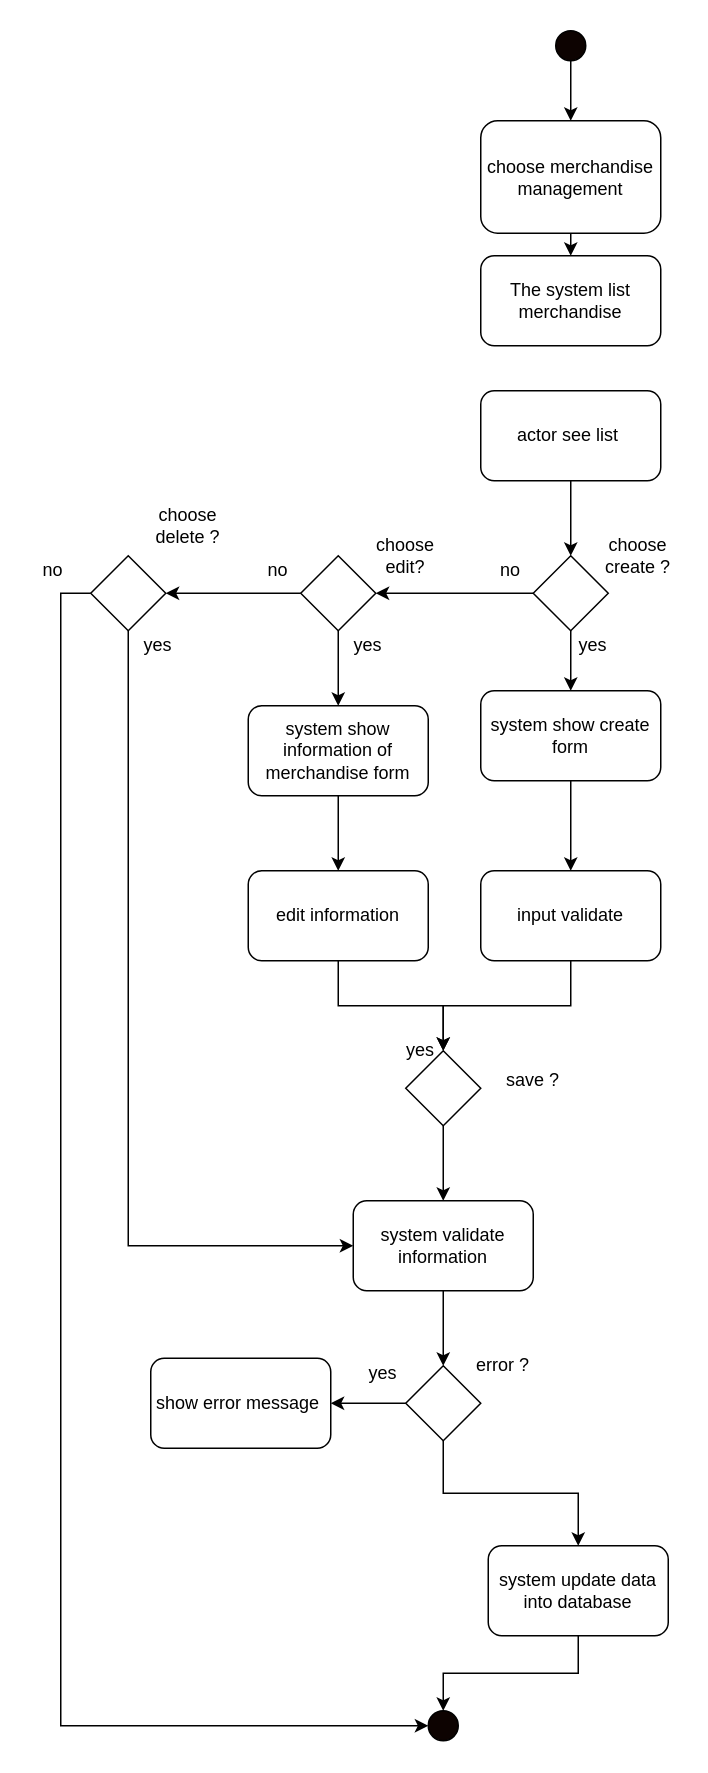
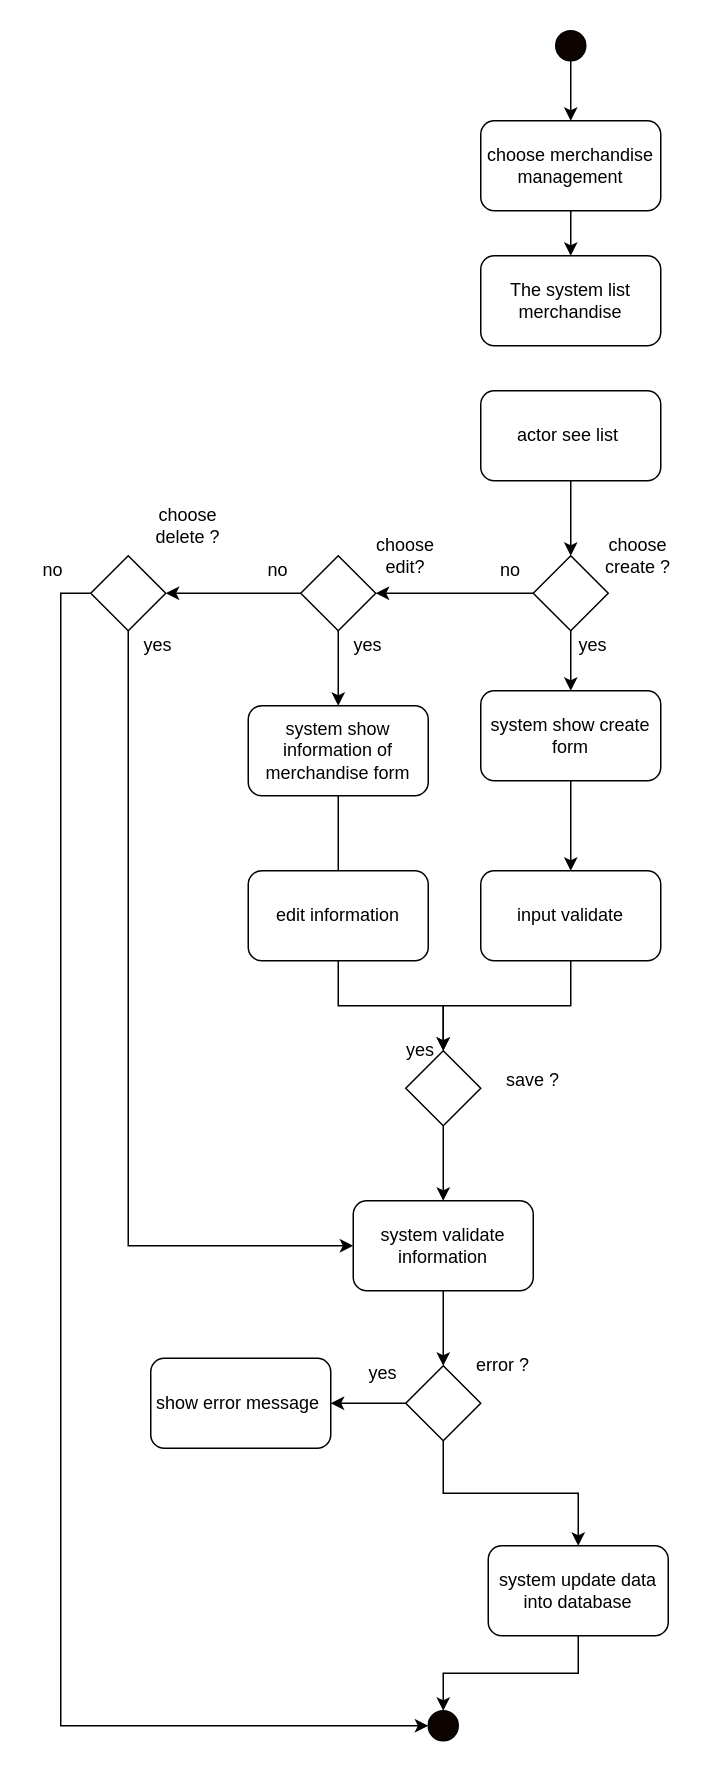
- <mxCell id="5" value="choose merchandise management" style="rounded=1;whiteSpace=wrap;html=1;fillColor=#FFFFFF;" parent="1" vertex="1"><mxGeometry x="320" y="80" width="120" height="75" as="geometry" /></mxCell>
+ <mxCell id="5" value="choose merchandise management" style="rounded=1;whiteSpace=wrap;html=1;fillColor=#FFFFFF;" parent="1" vertex="1"><mxGeometry x="320" y="80" width="120" height="60" as="geometry" /></mxCell>
- <mxCell id="25" style="edgeStyle=orthogonalEdgeStyle;rounded=0;orthogonalLoop=1;jettySize=auto;html=1;exitX=0.5;exitY=1;exitDx=0;exitDy=0;entryX=0.5;entryY=0;entryDx=0;entryDy=0;" parent="1" source="26" target="31" edge="1"><mxGeometry relative="1" as="geometry" /></mxCell>
+ <mxCell id="25" style="edgeStyle=orthogonalEdgeStyle;rounded=0;orthogonalLoop=1;jettySize=auto;html=1;exitX=0.5;exitY=1;exitDx=0;exitDy=0;entryX=0.5;entryY=0;entryDx=0;entryDy=0;endArrow=none;" parent="1" source="26" target="31" edge="1"><mxGeometry relative="1" as="geometry" /></mxCell>
